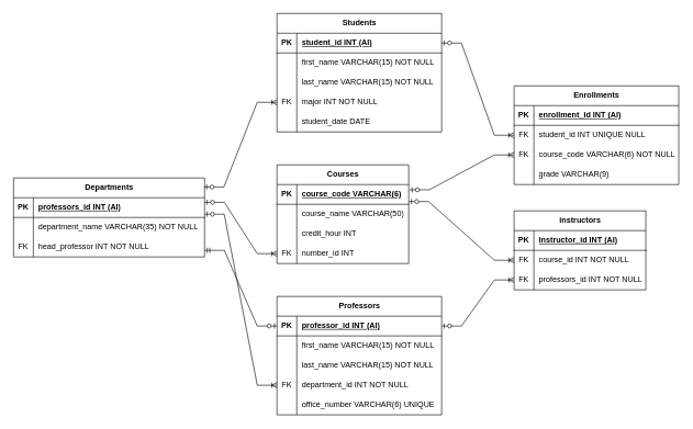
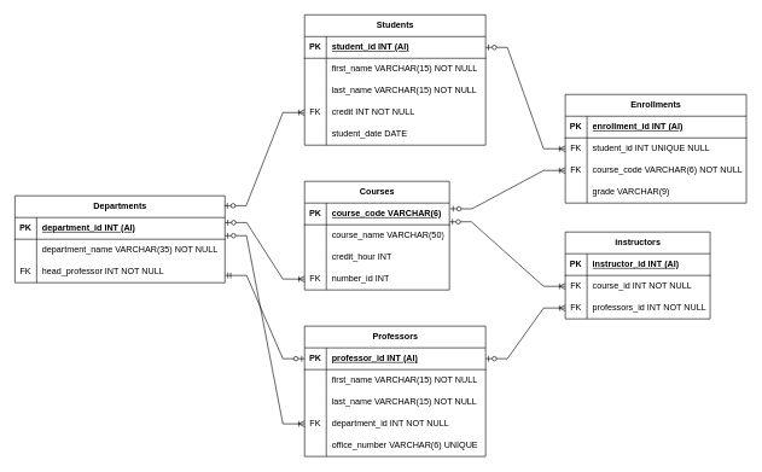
- <mxCell id="14" value="major INT NOT NULL" style="shape=partialRectangle;connectable=0;fillColor=none;top=0;left=0;bottom=0;right=0;align=left;spacingLeft=6;overflow=hidden;whiteSpace=wrap;html=1;" vertex="1" parent="12"><mxGeometry x="30" width="220" height="30" as="geometry"><mxRectangle width="220" height="30" as="alternateBounds" /></mxGeometry></mxCell>
+ <mxCell id="14" value="credit INT NOT NULL" style="shape=partialRectangle;connectable=0;fillColor=none;top=0;left=0;bottom=0;right=0;align=left;spacingLeft=6;overflow=hidden;whiteSpace=wrap;html=1;" vertex="1" parent="12"><mxGeometry x="30" width="220" height="30" as="geometry"><mxRectangle width="220" height="30" as="alternateBounds" /></mxGeometry></mxCell>
- <mxCell id="63" value="professors_id INT (AI)" style="shape=partialRectangle;connectable=0;fillColor=none;top=0;left=0;bottom=0;right=0;align=left;spacingLeft=6;fontStyle=5;overflow=hidden;whiteSpace=wrap;html=1;" vertex="1" parent="61"><mxGeometry x="30" width="260" height="30" as="geometry"><mxRectangle width="260" height="30" as="alternateBounds" /></mxGeometry></mxCell>
+ <mxCell id="63" value="department_id INT (AI)" style="shape=partialRectangle;connectable=0;fillColor=none;top=0;left=0;bottom=0;right=0;align=left;spacingLeft=6;fontStyle=5;overflow=hidden;whiteSpace=wrap;html=1;" vertex="1" parent="61"><mxGeometry x="30" width="260" height="30" as="geometry"><mxRectangle width="260" height="30" as="alternateBounds" /></mxGeometry></mxCell>
